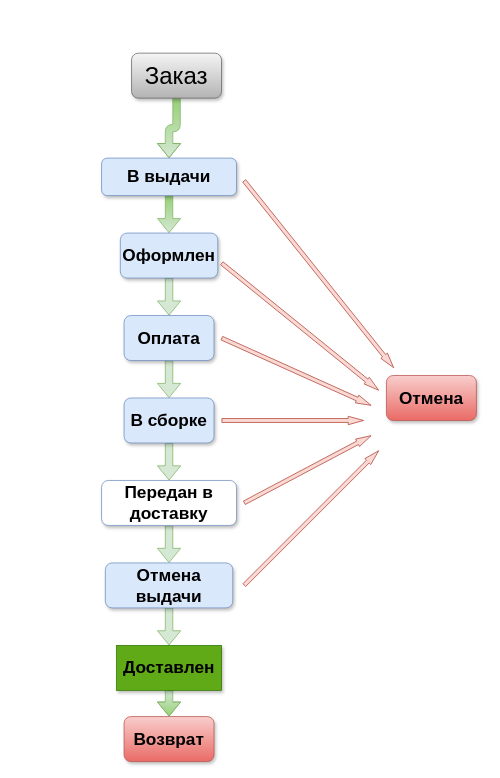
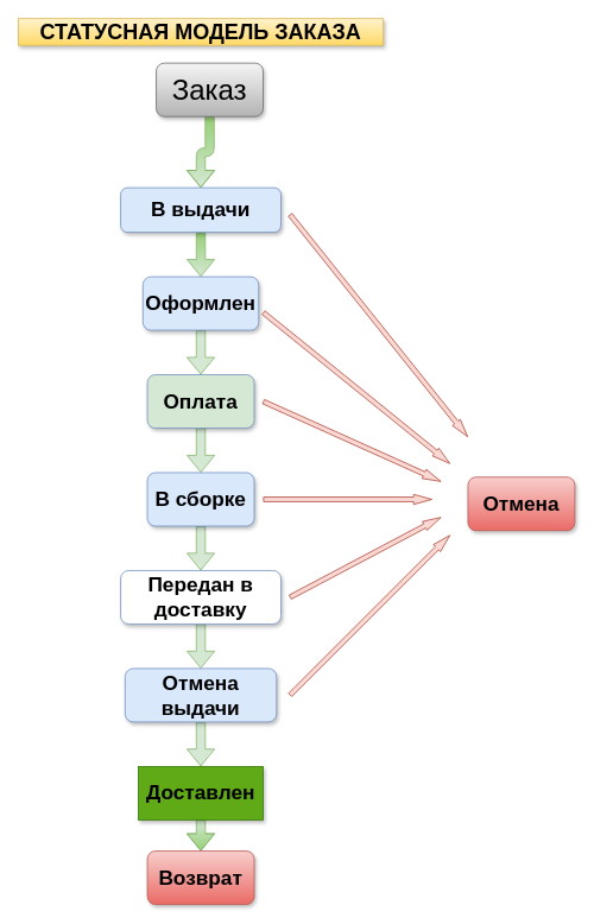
+ <mxCell id="8" value="&lt;h1&gt;СТАТУСНАЯ МОДЕЛЬ ЗАКАЗА&lt;/h1&gt;" style="text;html=1;align=center;verticalAlign=middle;whiteSpace=wrap;rounded=0;fillColor=#fff2cc;strokeColor=#d6b656;gradientColor=#ffd966;shadow=1;" vertex="1" parent="1"><mxGeometry x="20" y="20" width="410" height="30" as="geometry" /></mxCell>
- <mxCell id="10" value="&lt;h1 style=&quot;font-size: 23px;&quot;&gt;Оплата&lt;/h1&gt;" style="rounded=1;whiteSpace=wrap;html=1;fillColor=#dae8fc;strokeColor=#6c8ebf;shadow=1;" vertex="1" parent="1"><mxGeometry x="165" y="420" width="120" height="60" as="geometry" /></mxCell>
+ <mxCell id="10" value="&lt;h1 style=&quot;font-size: 23px;&quot;&gt;Оплата&lt;/h1&gt;" style="rounded=1;whiteSpace=wrap;html=1;fillColor=#d5e8d4;strokeColor=#6c8ebf;shadow=1;" vertex="1" parent="1"><mxGeometry x="165" y="420" width="120" height="60" as="geometry" /></mxCell>
- <mxCell id="20" value="&lt;h1 style=&quot;font-size: 23px;&quot;&gt;Отмена&lt;/h1&gt;" style="rounded=1;whiteSpace=wrap;html=1;fillColor=#f8cecc;strokeColor=#b85450;shadow=1;gradientColor=#ea6b66;" vertex="1" parent="1"><mxGeometry x="515" y="500" width="120" height="60" as="geometry" /></mxCell>
+ <mxCell id="20" value="&lt;h1 style=&quot;font-size: 23px;&quot;&gt;Отмена&lt;/h1&gt;" style="rounded=1;whiteSpace=wrap;html=1;fillColor=#f8cecc;strokeColor=#b85450;shadow=1;gradientColor=#ea6b66;" vertex="1" parent="1"><mxGeometry x="525" y="535" width="120" height="60" as="geometry" /></mxCell>
